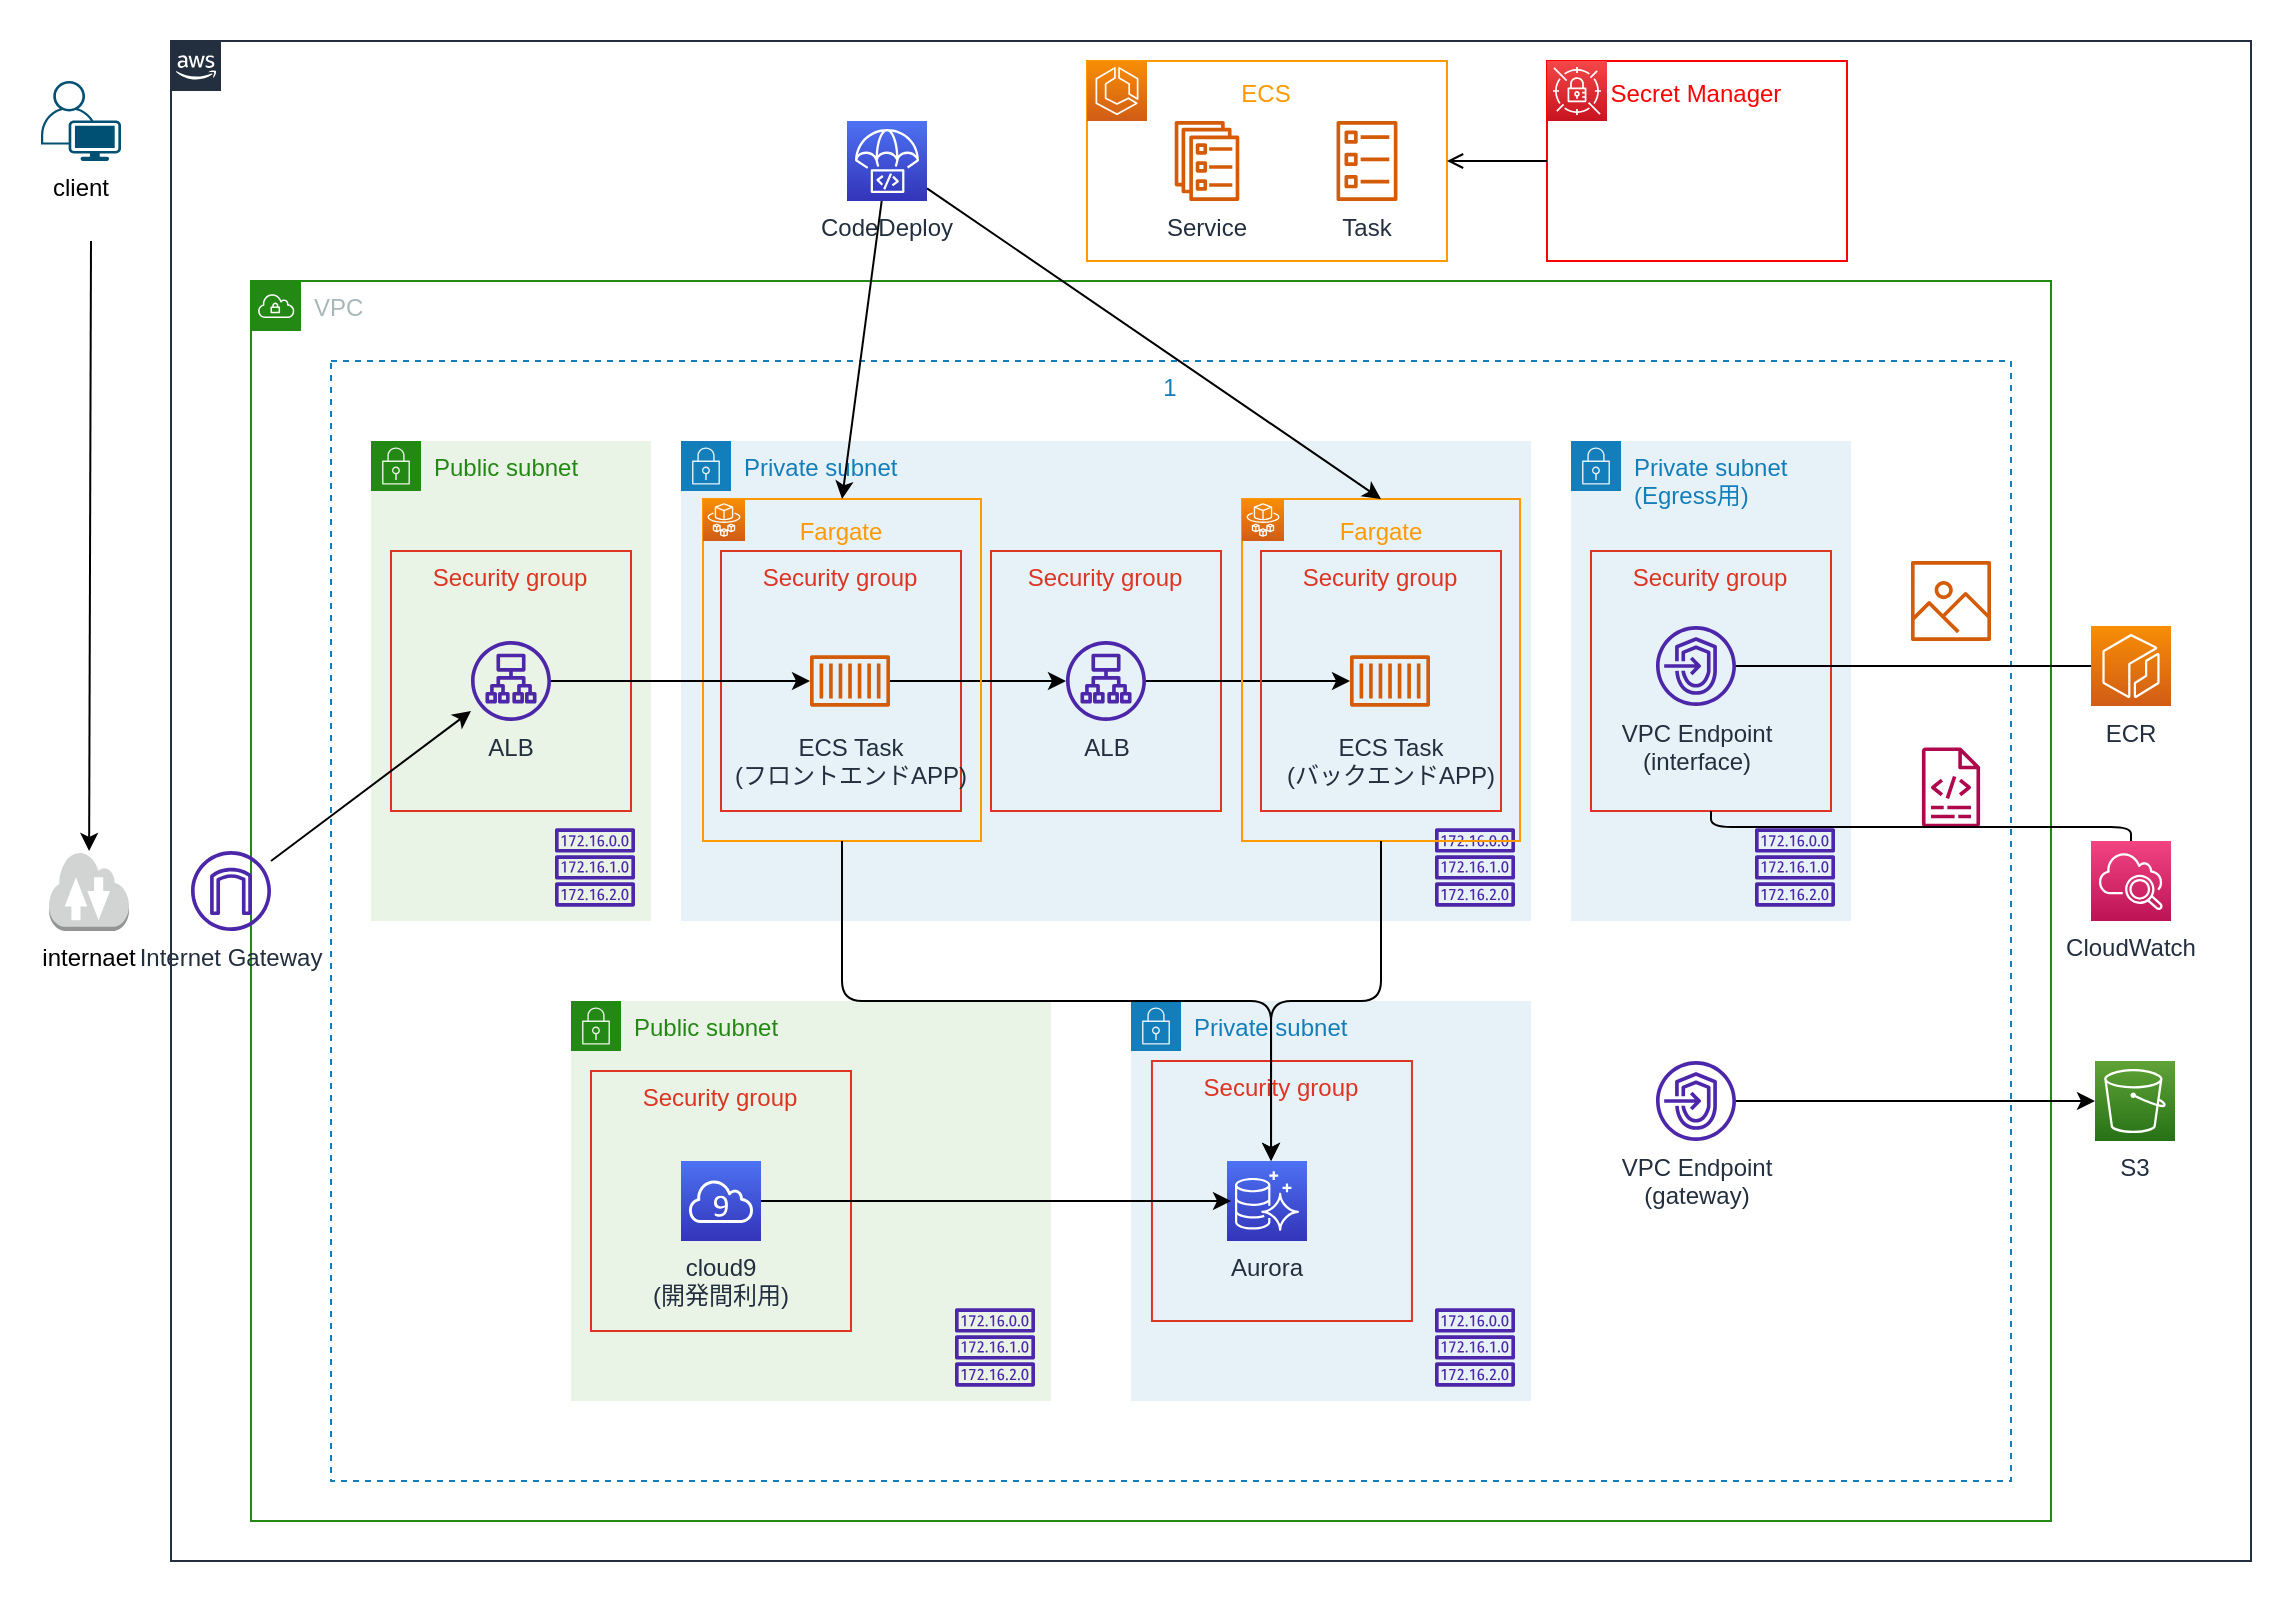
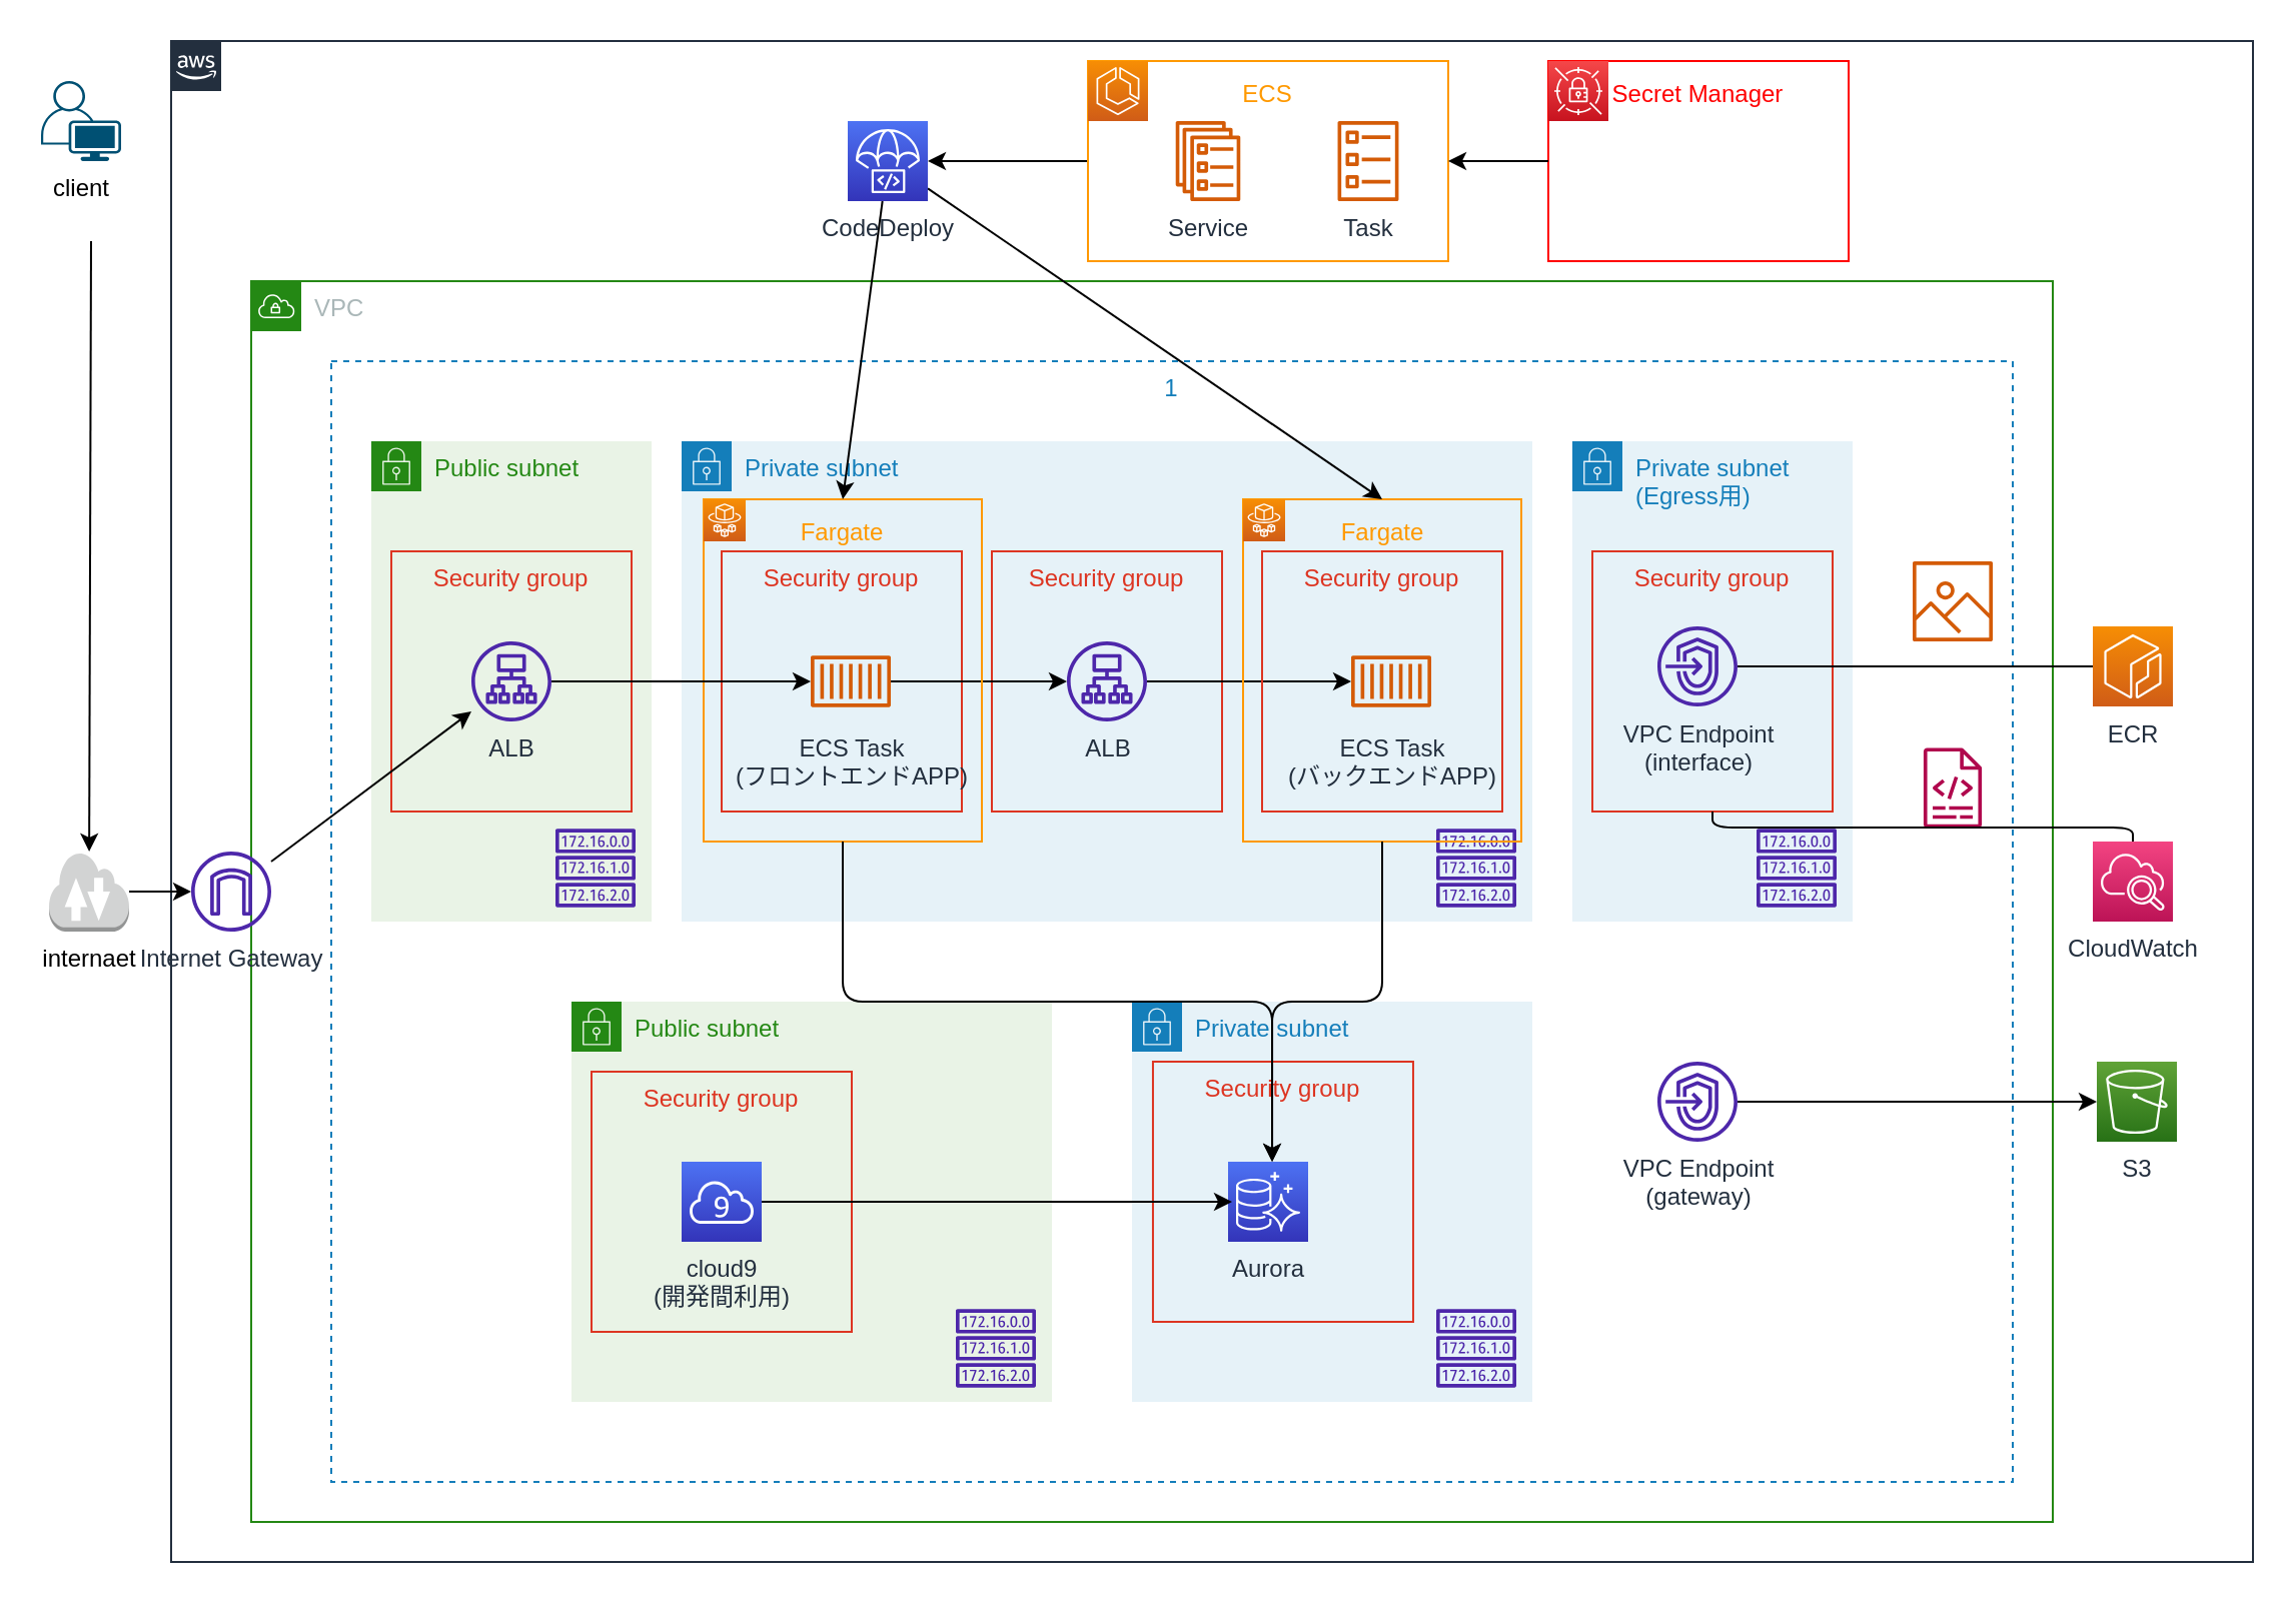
+ <mxCell id="54" value="" style="edgeStyle=none;html=1;fontColor=#FF0000;strokeColor=#000000;exitX=0;exitY=0.5;exitDx=0;exitDy=0;" edge="1" parent="2" source="55" target="52"><mxGeometry relative="1" as="geometry" /></mxCell>
- <mxCell id="59" value="" style="edgeStyle=none;html=1;fontColor=#FF0000;strokeColor=#000000;entryX=1;entryY=0.5;entryDx=0;entryDy=0;endArrow=open;" edge="1" parent="2" source="41" target="55"><mxGeometry relative="1" as="geometry" /></mxCell>
+ <mxCell id="59" value="" style="edgeStyle=none;html=1;fontColor=#FF0000;strokeColor=#000000;entryX=1;entryY=0.5;entryDx=0;entryDy=0;" edge="1" parent="2" source="41" target="55"><mxGeometry relative="1" as="geometry" /></mxCell>
+ <mxCell id="64" value="" style="edgeStyle=none;html=1;fontColor=#FF0000;strokeColor=#000000;" edge="1" parent="1" source="65" target="38"><mxGeometry relative="1" as="geometry" /></mxCell>
